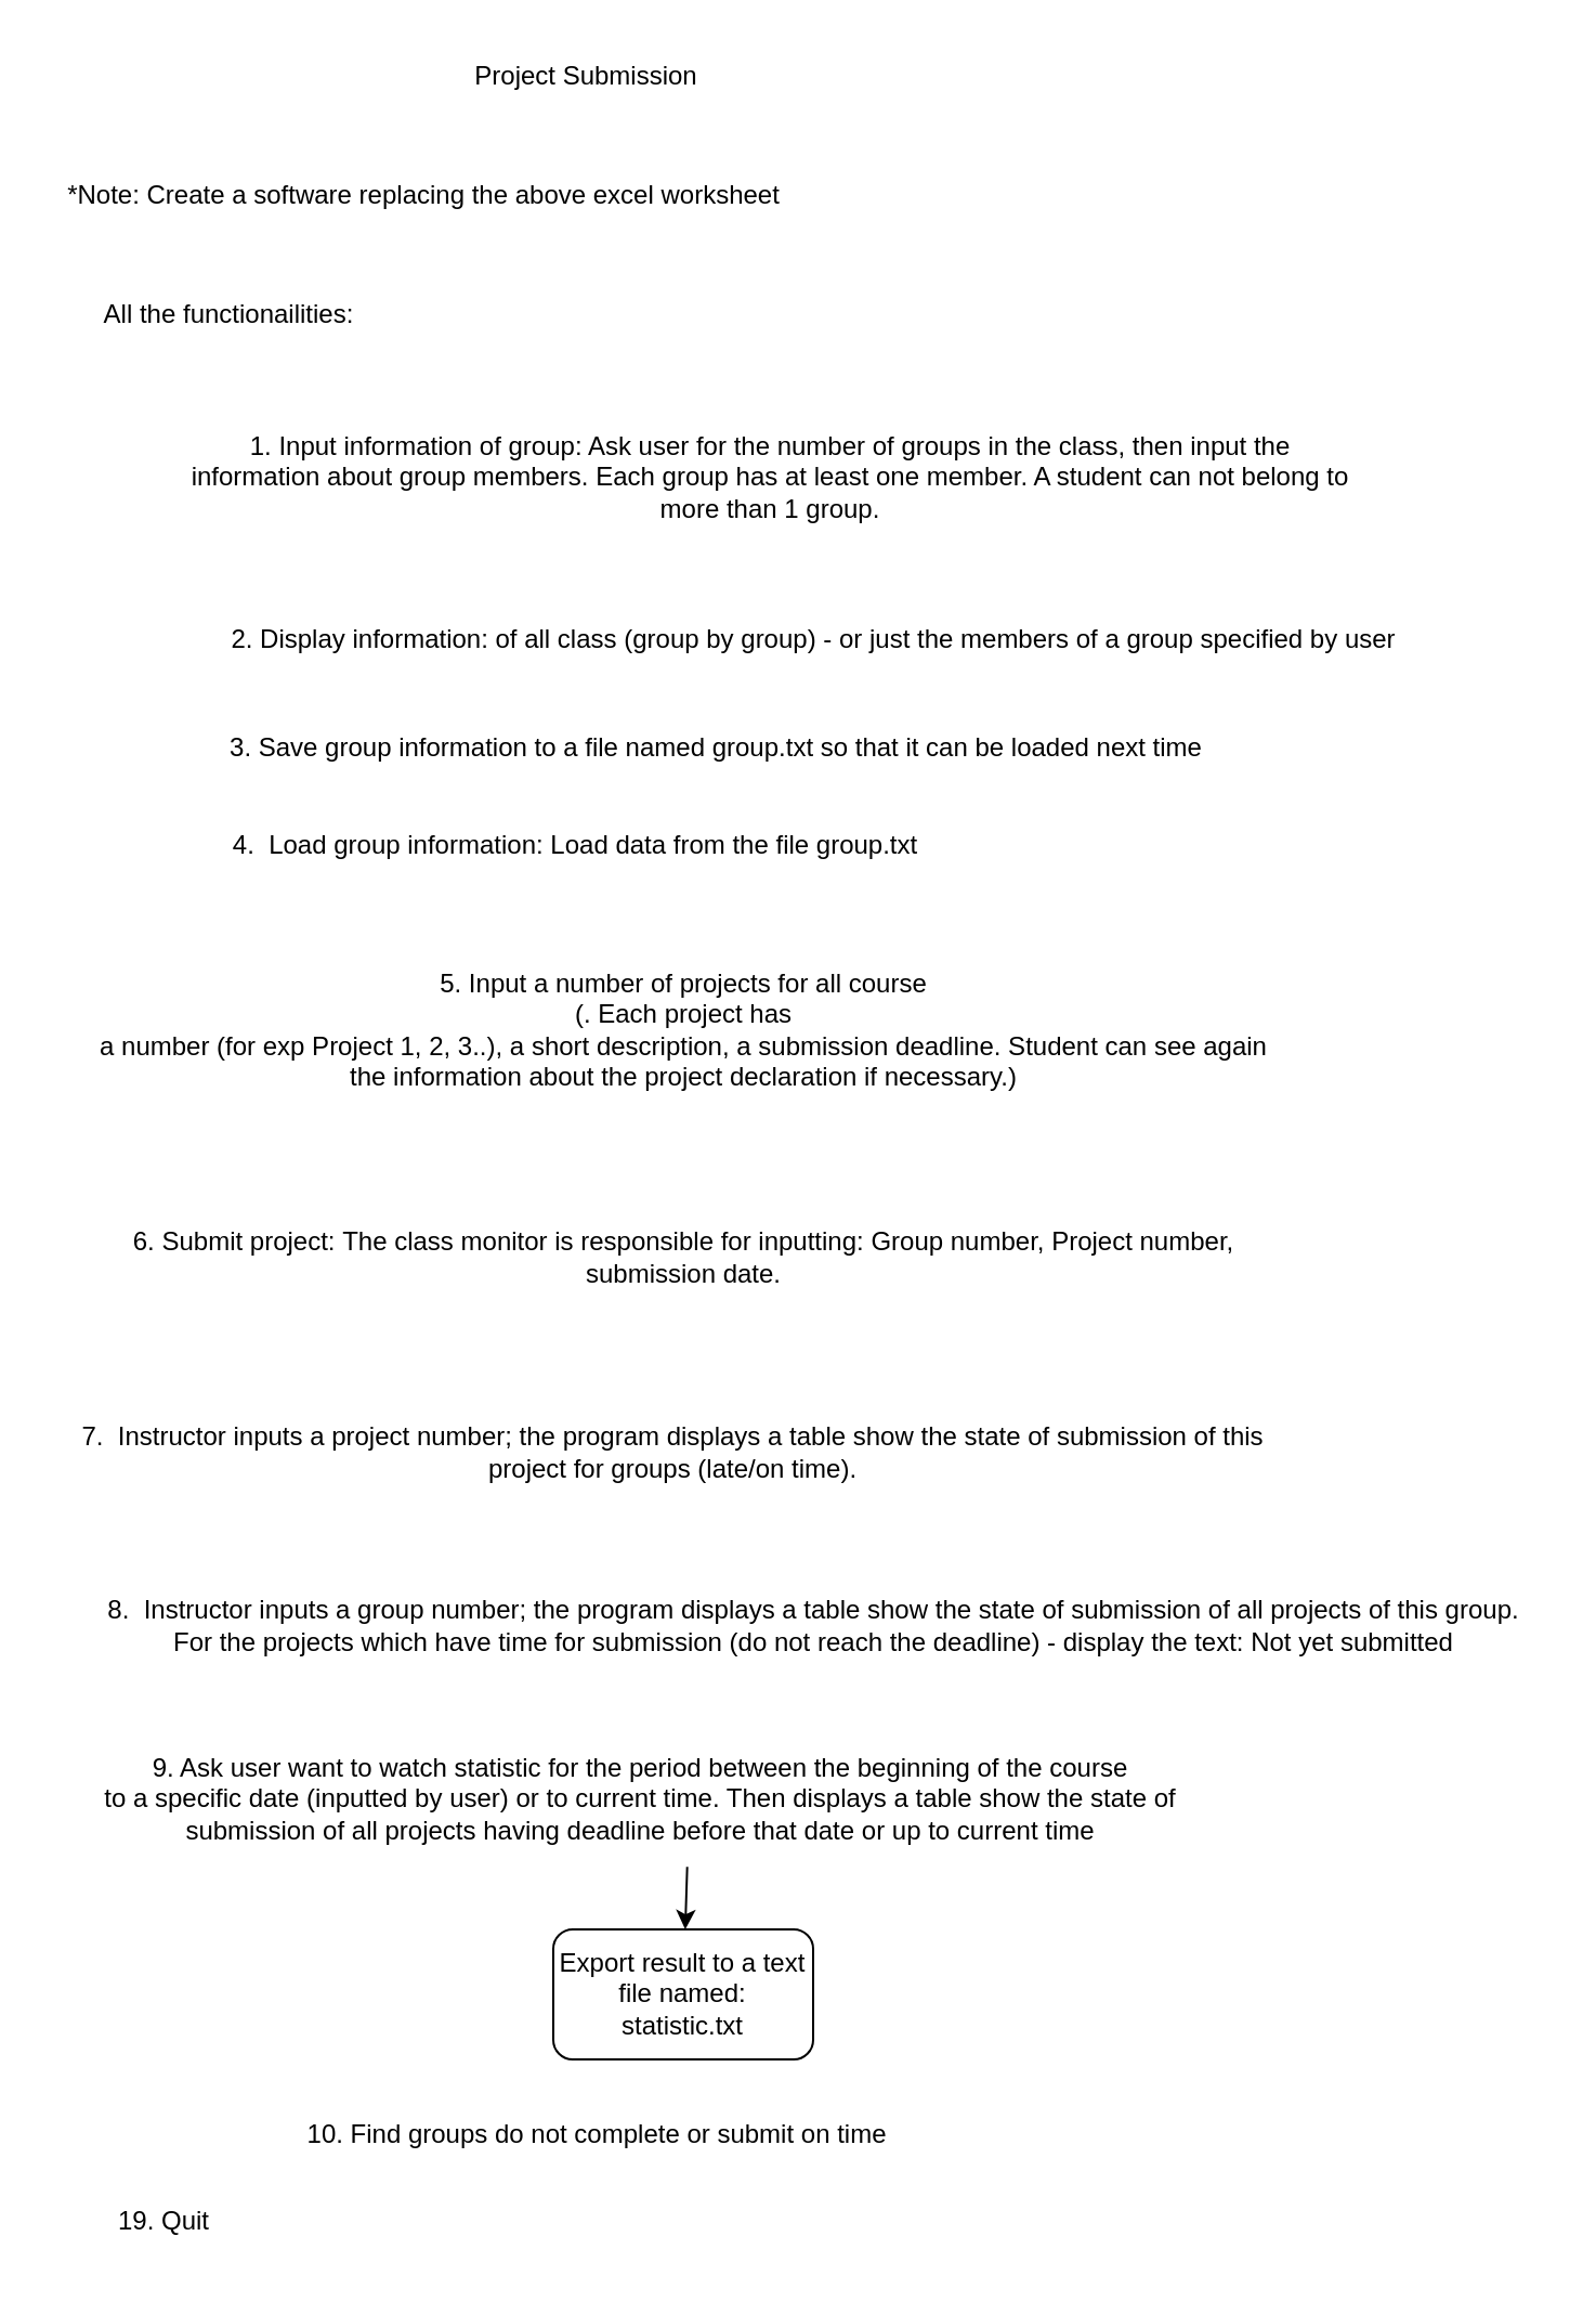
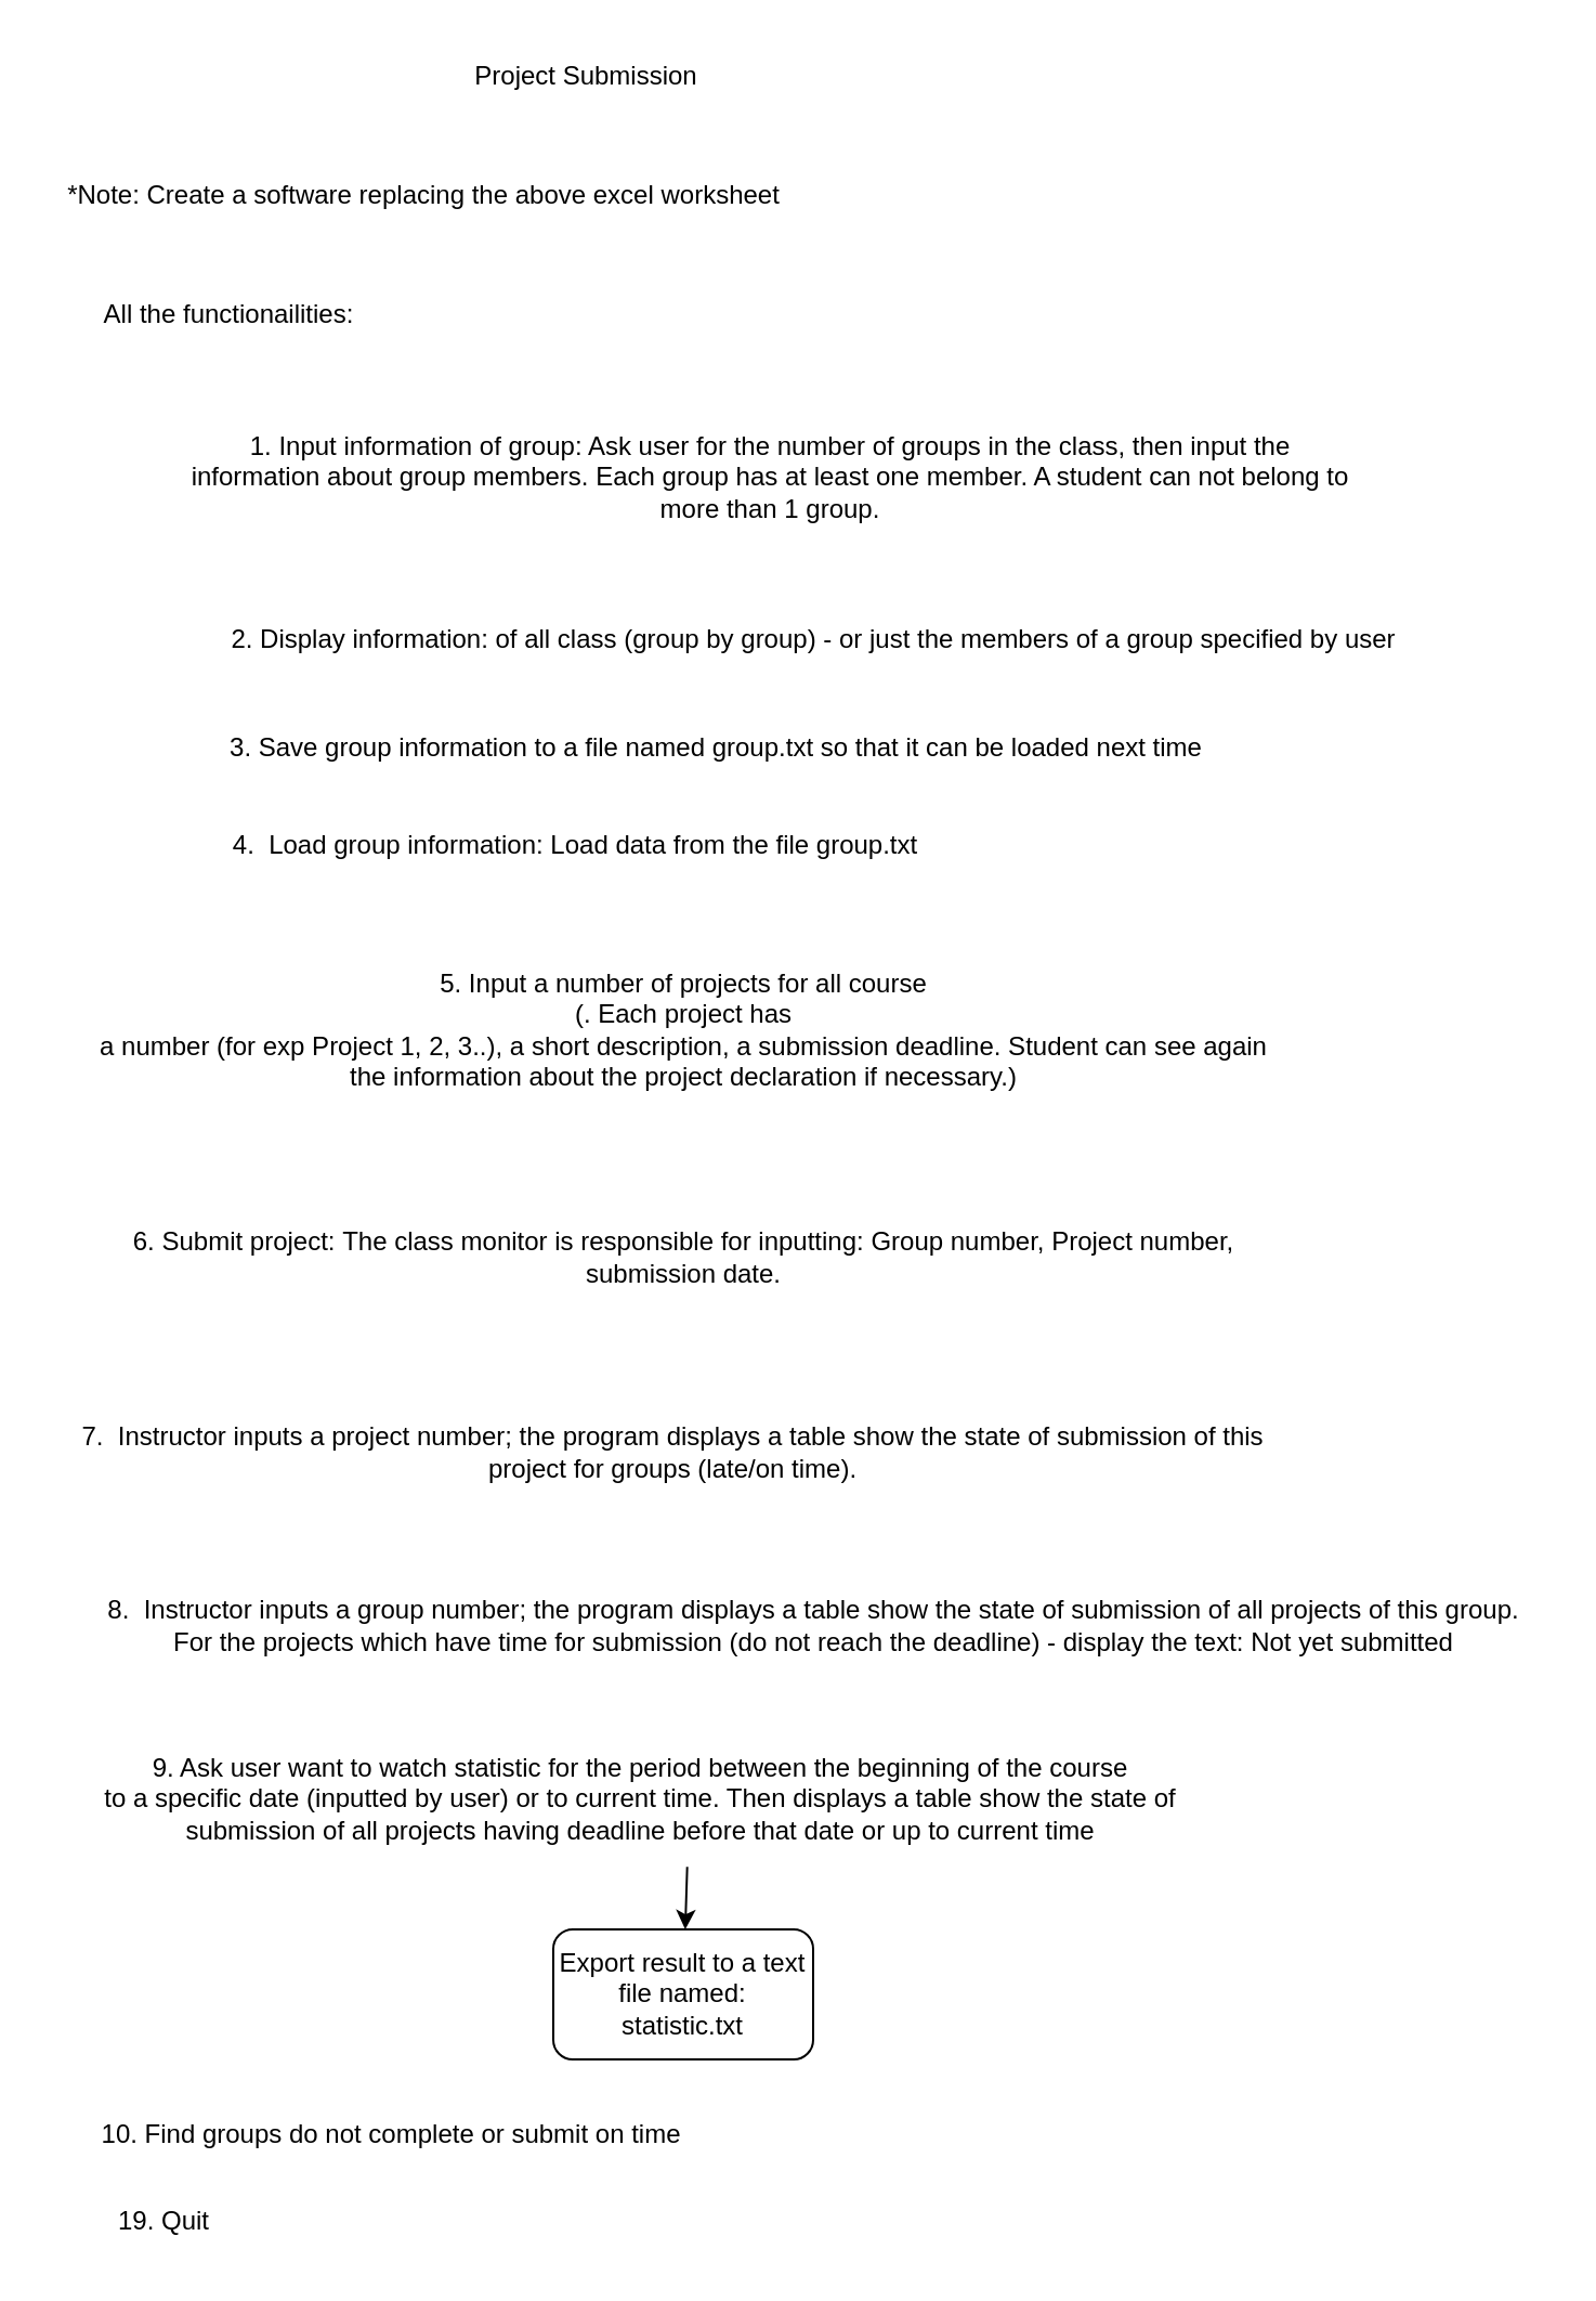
- <mxCell id="14" value="10. Find groups do not complete or submit on time" style="text;html=1;align=center;verticalAlign=middle;resizable=0;points=[];autosize=1;strokeColor=none;fillColor=none;" parent="1" vertex="1"><mxGeometry x="130" y="970" width="290" height="30" as="geometry" /></mxCell>
+ <mxCell id="14" value="10. Find groups do not complete or submit on time" style="text;html=1;align=center;verticalAlign=middle;resizable=0;points=[];autosize=1;strokeColor=none;fillColor=none;" parent="1" vertex="1"><mxGeometry x="35" y="970" width="290" height="30" as="geometry" /></mxCell>
